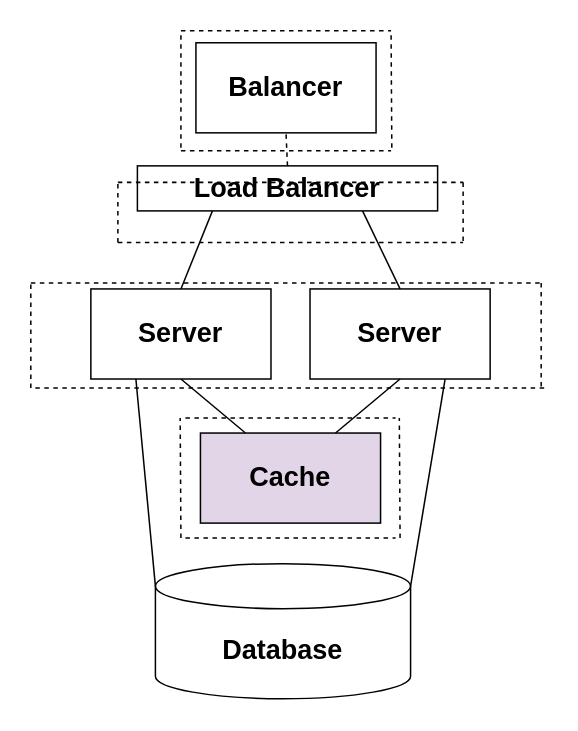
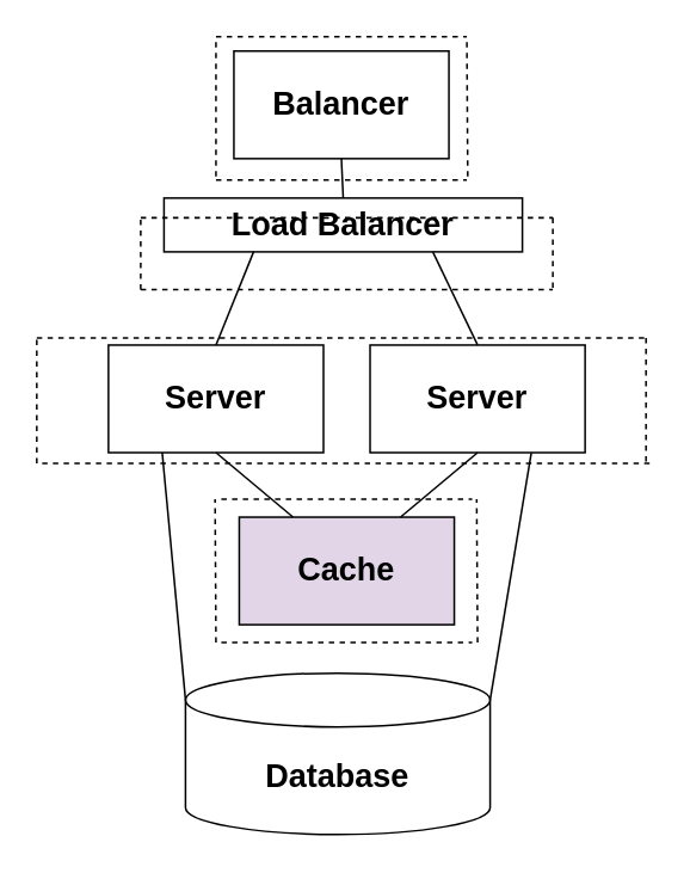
- <mxCell id="24" value="" style="endArrow=none;html=1;rounded=0;exitX=0.5;exitY=0;exitDx=0;exitDy=0;entryX=0.5;entryY=1;entryDx=0;entryDy=0;dashed=1;" edge="1" parent="1" source="5" target="2"><mxGeometry width="50" height="50" relative="1" as="geometry"><mxPoint x="220" y="290" as="sourcePoint" /><mxPoint x="190" y="100" as="targetPoint" /></mxGeometry></mxCell>
+ <mxCell id="24" value="" style="endArrow=none;html=1;rounded=0;exitX=0.5;exitY=0;exitDx=0;exitDy=0;entryX=0.5;entryY=1;entryDx=0;entryDy=0;" edge="1" parent="1" source="5" target="2"><mxGeometry width="50" height="50" relative="1" as="geometry"><mxPoint x="220" y="290" as="sourcePoint" /><mxPoint x="190" y="100" as="targetPoint" /></mxGeometry></mxCell>
